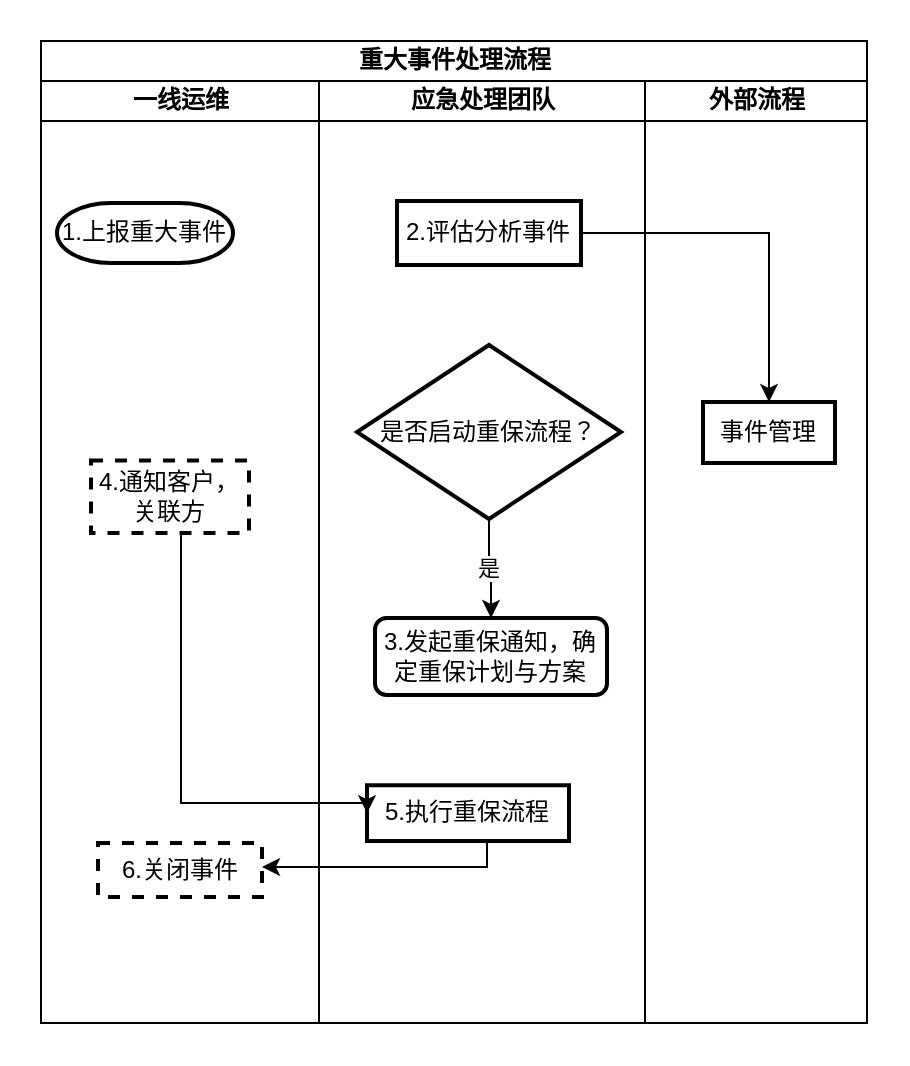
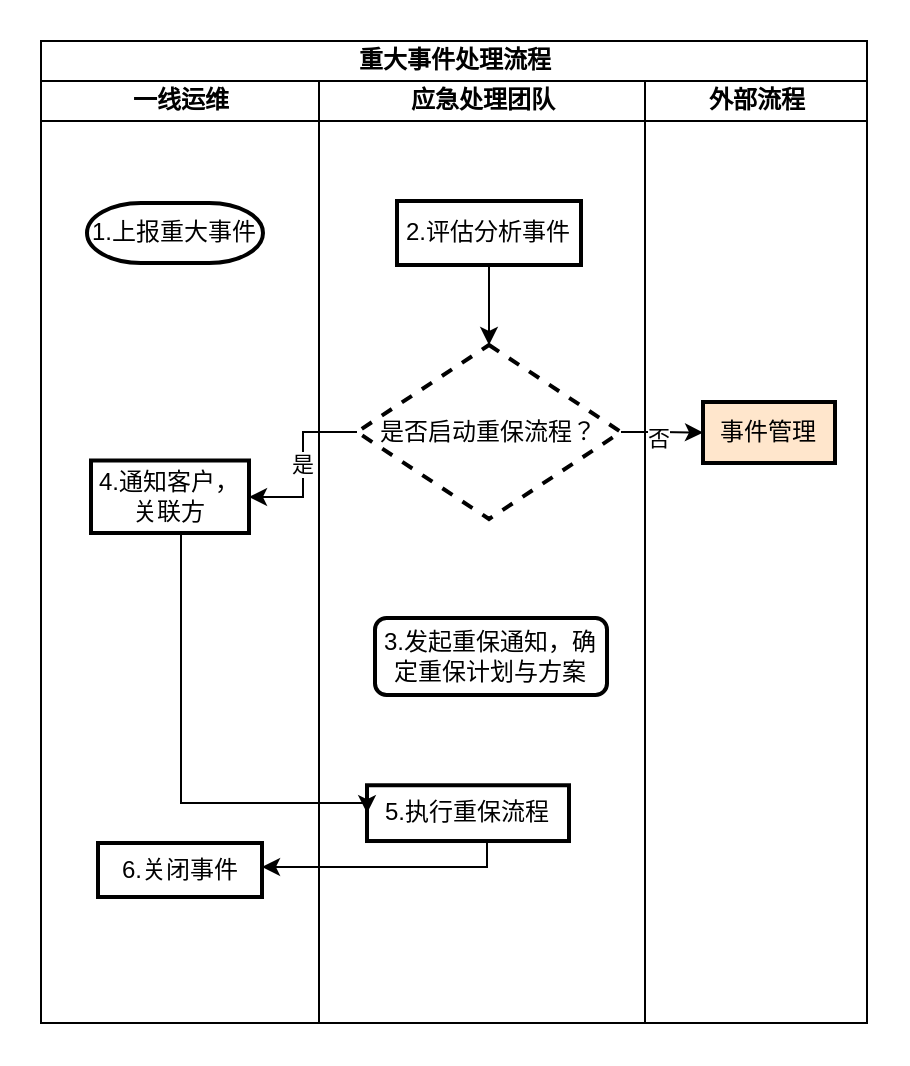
- <mxCell id="4" value="1.上报重大事件" style="strokeWidth=2;html=1;shape=mxgraph.flowchart.terminator;whiteSpace=wrap;" vertex="1" parent="3"><mxGeometry x="8" y="61" width="88" height="30" as="geometry" /></mxCell>
+ <mxCell id="4" value="1.上报重大事件" style="strokeWidth=2;html=1;shape=mxgraph.flowchart.terminator;whiteSpace=wrap;" vertex="1" parent="3"><mxGeometry x="23.0" y="61" width="88" height="30" as="geometry" /></mxCell>
- <mxCell id="8" value="" style="edgeStyle=orthogonalEdgeStyle;rounded=0;orthogonalLoop=1;jettySize=auto;html=1;" edge="1" parent="7" source="9" target="15"><mxGeometry relative="1" as="geometry" /></mxCell>
+ <mxCell id="8" value="" style="edgeStyle=orthogonalEdgeStyle;rounded=0;orthogonalLoop=1;jettySize=auto;html=1;" edge="1" parent="7" source="9" target="11"><mxGeometry relative="1" as="geometry" /></mxCell>
- <mxCell id="11" value="是否启动重保流程？" style="rhombus;whiteSpace=wrap;html=1;strokeWidth=2;" vertex="1" parent="7"><mxGeometry x="19" y="132" width="132" height="87" as="geometry" /></mxCell>
+ <mxCell id="11" value="是否启动重保流程？" style="rhombus;whiteSpace=wrap;html=1;strokeWidth=2;dashed=1;" vertex="1" parent="7"><mxGeometry x="19" y="132" width="132" height="87" as="geometry" /></mxCell>
+ <mxCell id="16" value="" style="edgeStyle=orthogonalEdgeStyle;rounded=0;orthogonalLoop=1;jettySize=auto;html=1;" edge="1" parent="2" source="11" target="15"><mxGeometry relative="1" as="geometry" /></mxCell>
+ <mxCell id="17" value="否" style="edgeLabel;html=1;align=center;verticalAlign=middle;resizable=0;points=[];" vertex="1" connectable="0" parent="16"><mxGeometry x="-0.14" y="-3" relative="1" as="geometry"><mxPoint as="offset" /></mxGeometry></mxCell>
- <mxCell id="15" value="事件管理" style="whiteSpace=wrap;html=1;strokeWidth=2;" vertex="1" parent="14"><mxGeometry x="29" y="160.5" width="66" height="30.5" as="geometry" /></mxCell>
+ <mxCell id="15" value="事件管理" style="whiteSpace=wrap;html=1;strokeWidth=2;fillColor=#ffe6cc;" vertex="1" parent="14"><mxGeometry x="29" y="160.5" width="66" height="30.5" as="geometry" /></mxCell>
- <mxCell id="5" value="4.通知客户，关联方" style="whiteSpace=wrap;html=1;strokeWidth=2;dashed=1;" vertex="1" parent="3"><mxGeometry x="25" y="189.75" width="79" height="36.25" as="geometry" /></mxCell>
+ <mxCell id="5" value="4.通知客户，关联方" style="whiteSpace=wrap;html=1;strokeWidth=2;" vertex="1" parent="3"><mxGeometry x="25" y="189.75" width="79" height="36.25" as="geometry" /></mxCell>
- <mxCell id="10" value="是" style="edgeStyle=orthogonalEdgeStyle;rounded=0;orthogonalLoop=1;jettySize=auto;html=1;" edge="1" parent="7" source="11" target="12"><mxGeometry relative="1" as="geometry" /></mxCell>
+ <mxCell id="10" value="是" style="edgeStyle=orthogonalEdgeStyle;rounded=0;orthogonalLoop=1;jettySize=auto;html=1;" edge="1" parent="7" source="11" target="5"><mxGeometry relative="1" as="geometry" /></mxCell>
- <mxCell id="6" value="6.关闭事件" style="whiteSpace=wrap;html=1;strokeWidth=2;dashed=1;" vertex="1" parent="3"><mxGeometry x="28.5" y="381" width="82" height="27" as="geometry" /></mxCell>
+ <mxCell id="6" value="6.关闭事件" style="whiteSpace=wrap;html=1;strokeWidth=2;" vertex="1" parent="3"><mxGeometry x="28.5" y="381" width="82" height="27" as="geometry" /></mxCell>
